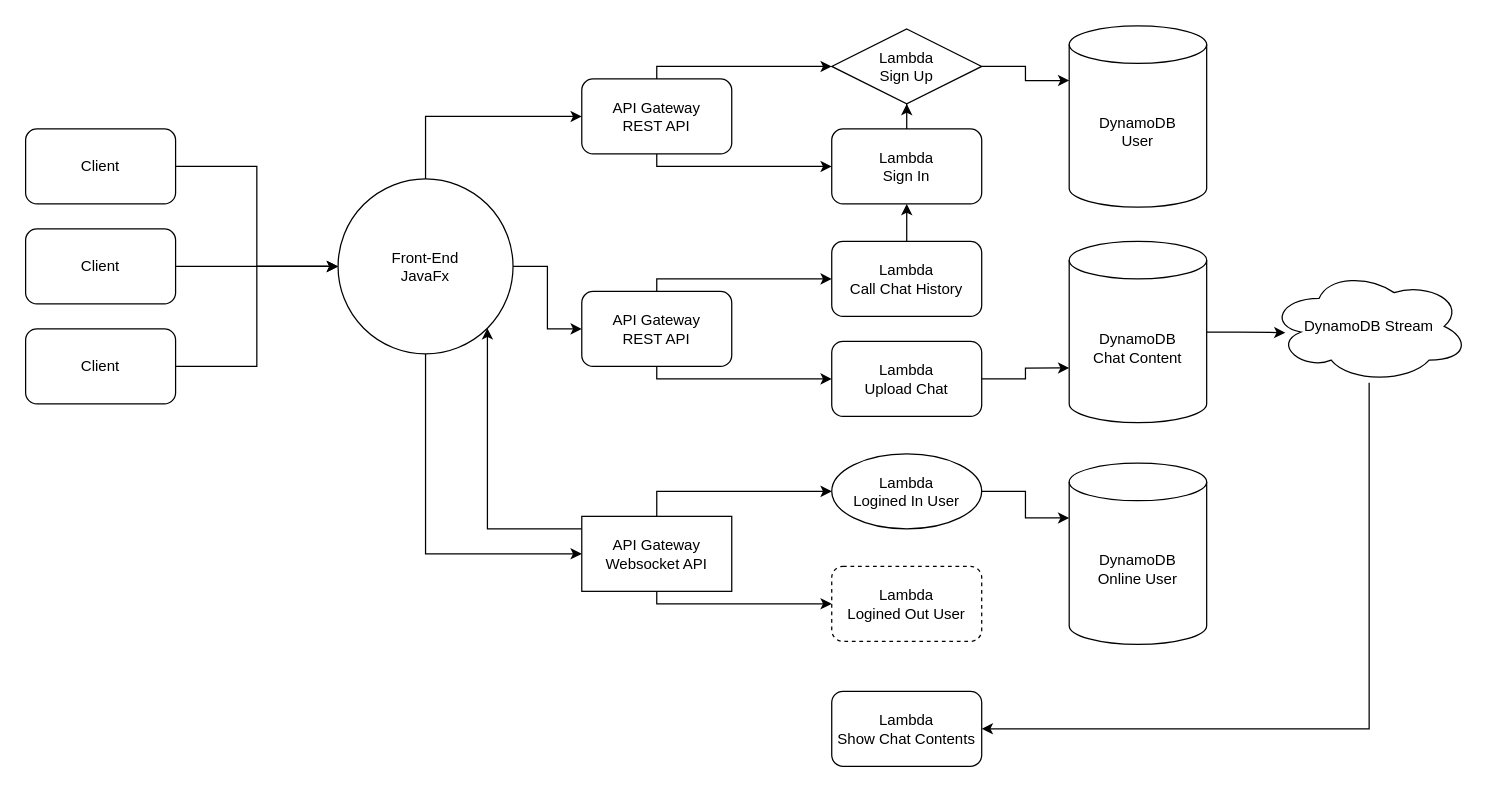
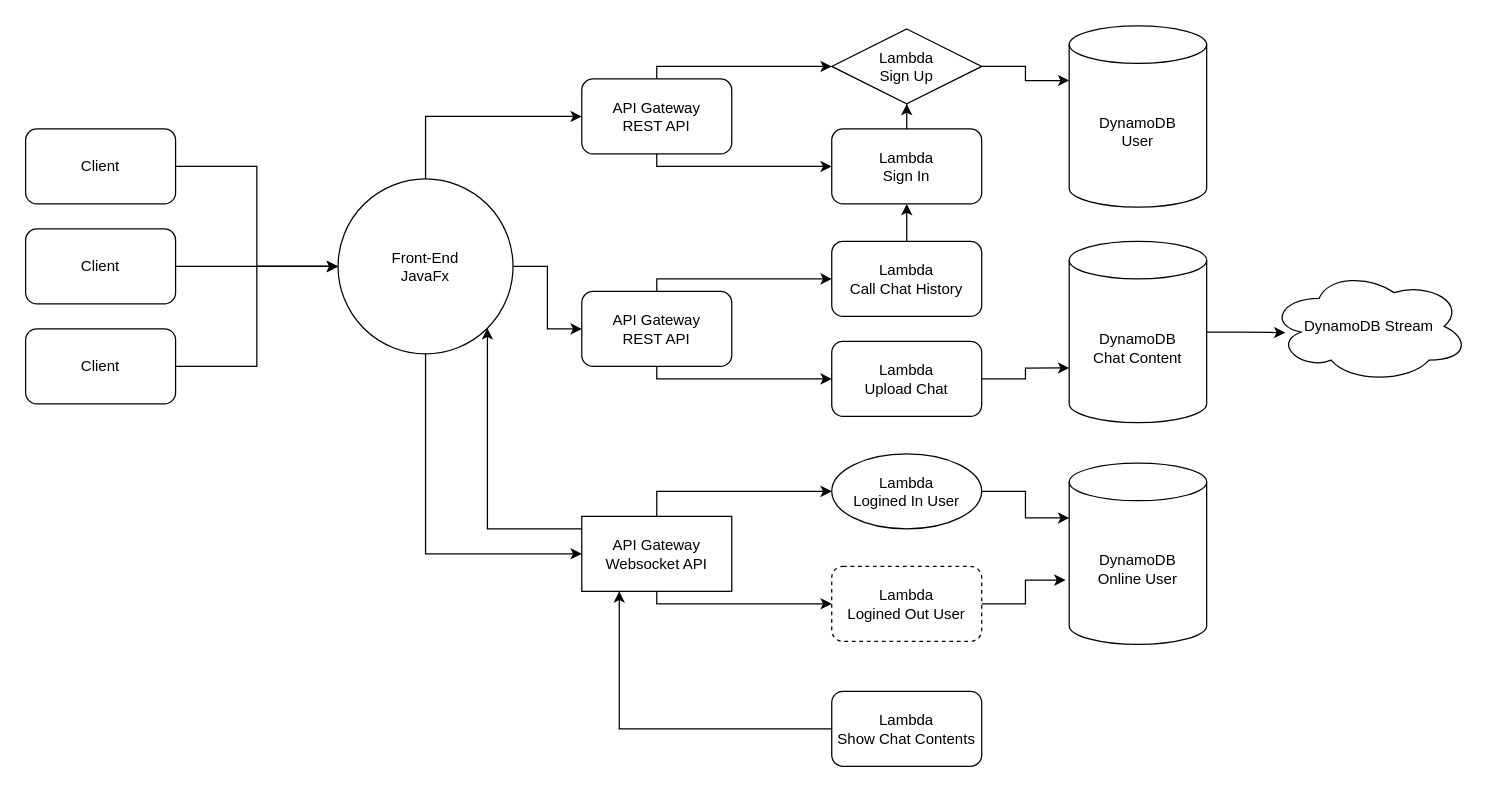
+ <mxCell id="36" style="edgeStyle=orthogonalEdgeStyle;rounded=0;orthogonalLoop=1;jettySize=auto;html=1;entryX=-0.027;entryY=0.645;entryDx=0;entryDy=0;entryPerimeter=0;" parent="1" source="33" target="34" edge="1"><mxGeometry relative="1" as="geometry" /></mxCell>
+ <mxCell id="40" style="edgeStyle=orthogonalEdgeStyle;rounded=0;orthogonalLoop=1;jettySize=auto;html=1;entryX=0.25;entryY=1;entryDx=0;entryDy=0;" parent="1" source="41" target="18" edge="1"><mxGeometry relative="1" as="geometry" /></mxCell>
- <mxCell id="37" style="edgeStyle=orthogonalEdgeStyle;rounded=0;orthogonalLoop=1;jettySize=auto;html=1;entryX=1;entryY=0.5;entryDx=0;entryDy=0;" parent="1" source="38" target="41" edge="1"><mxGeometry relative="1" as="geometry"><Array as="points"><mxPoint x="1095" y="582.5" /></Array></mxGeometry></mxCell>
